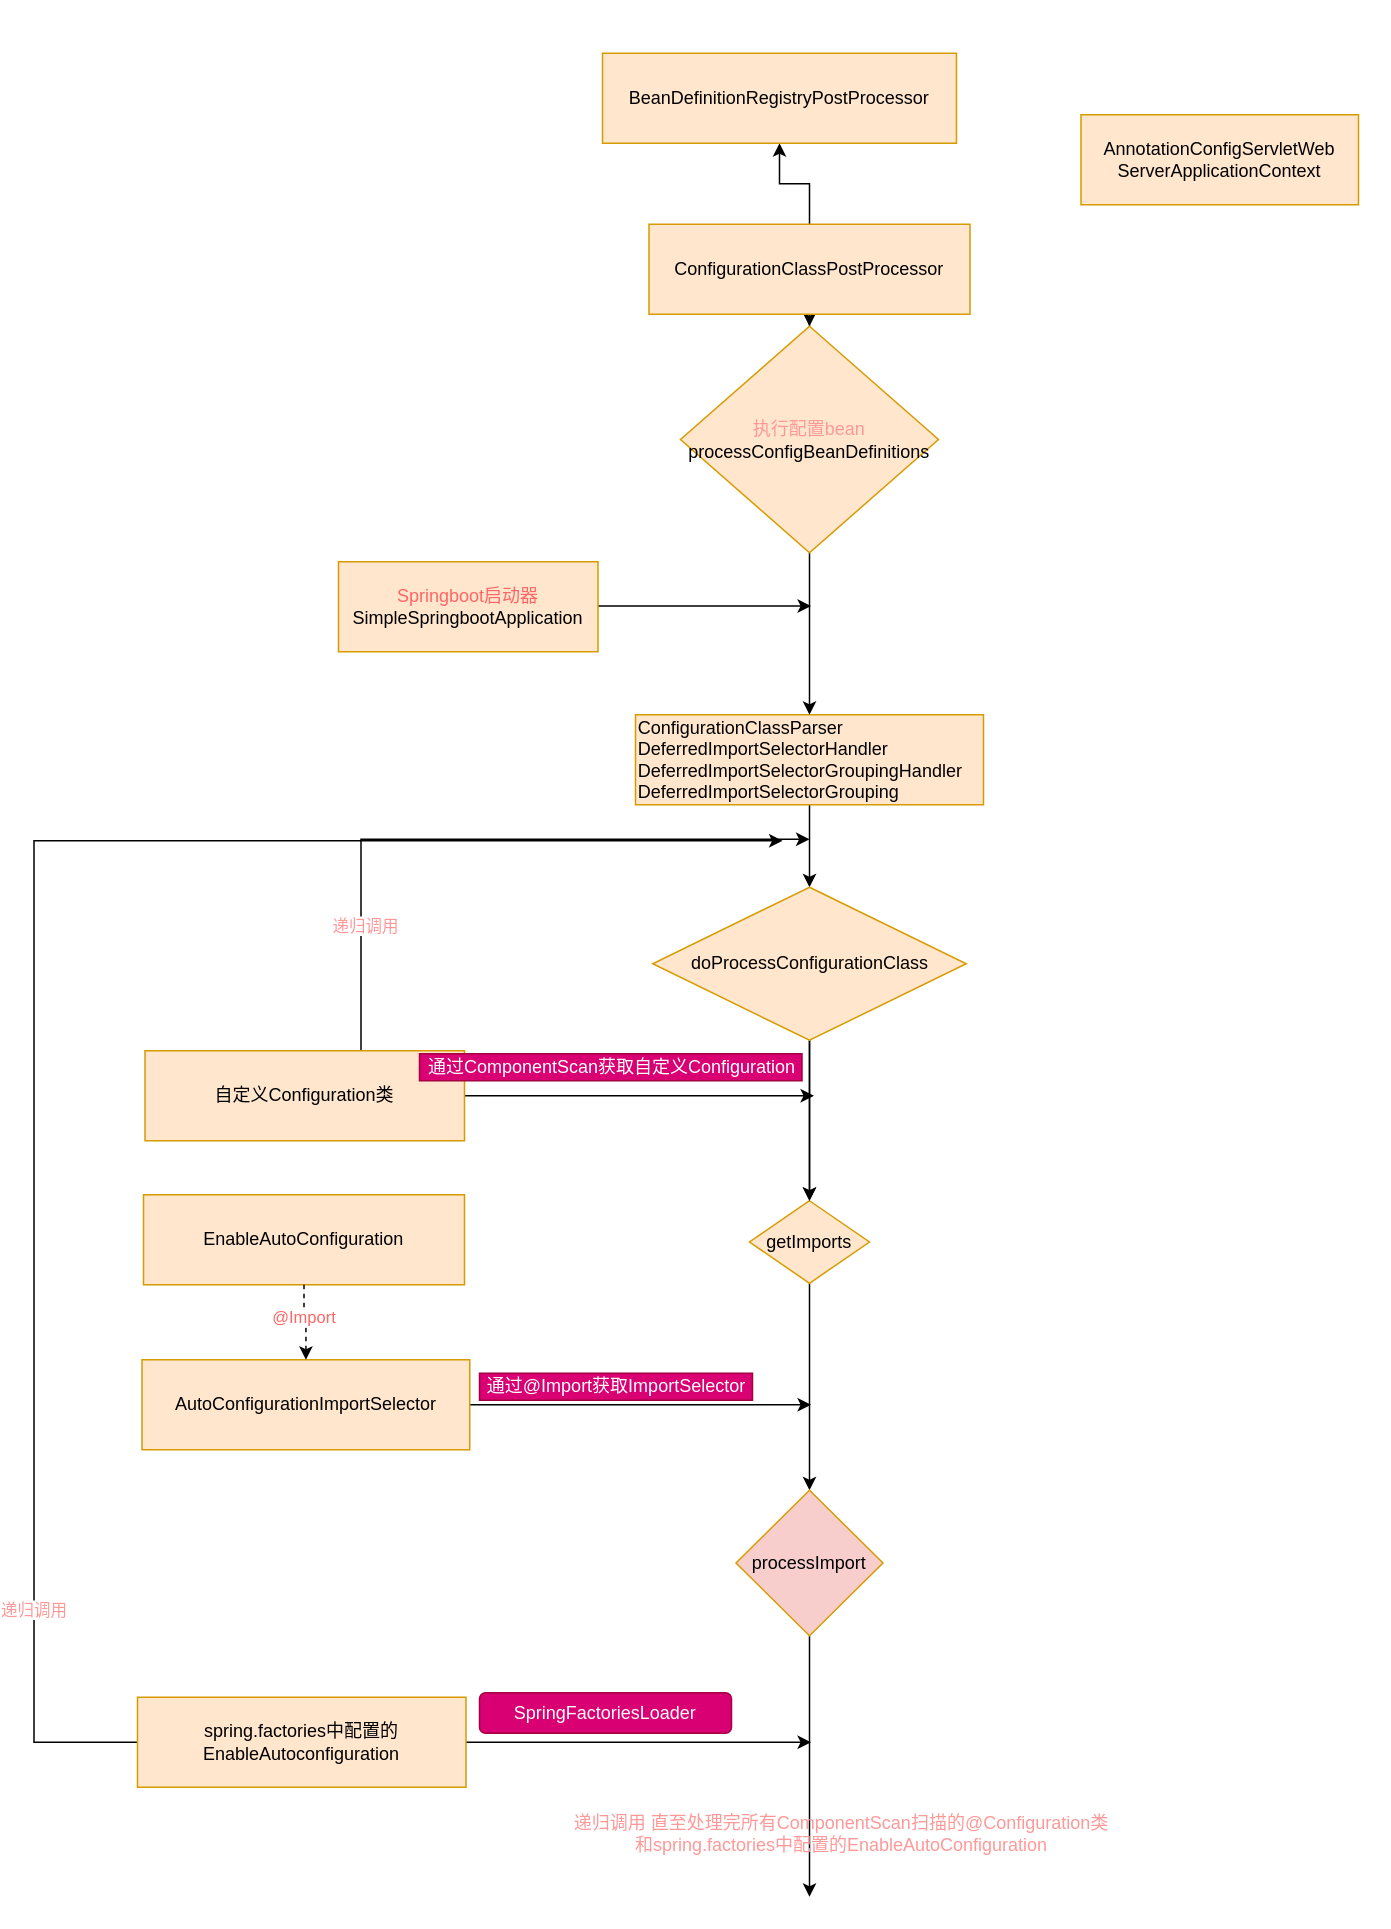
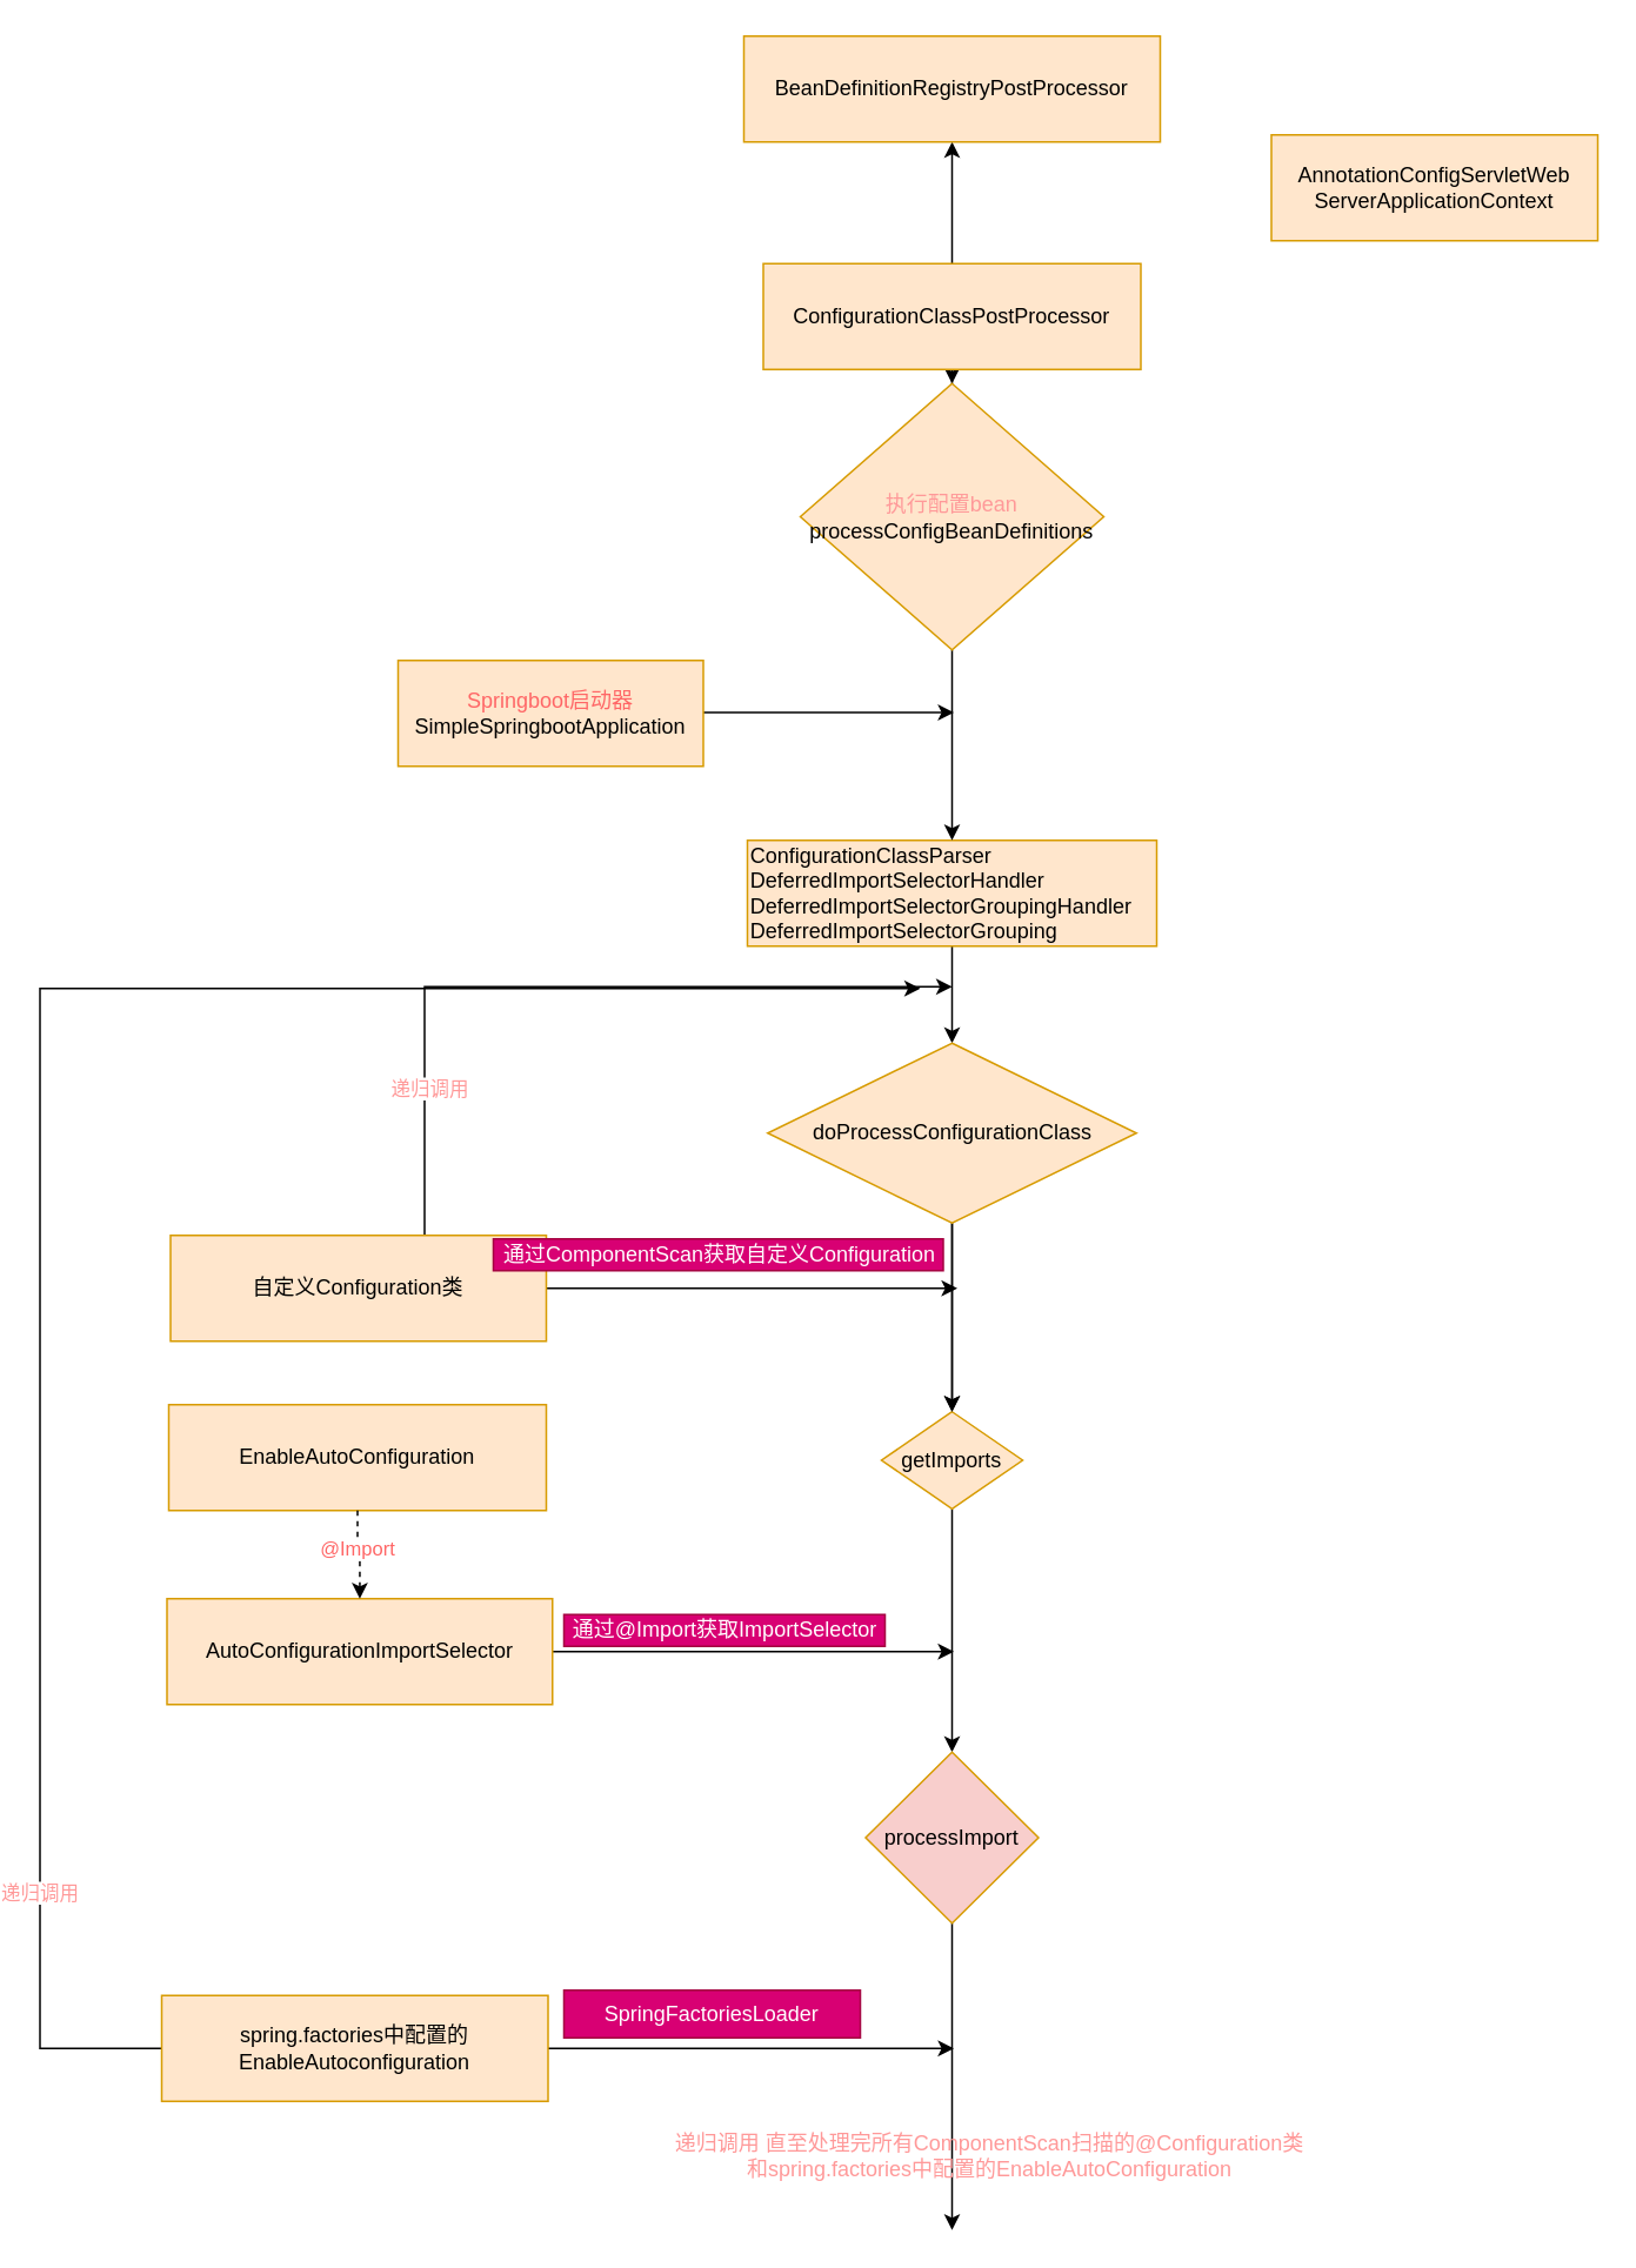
- <mxCell id="15" value="BeanDefinitionRegistryPostProcessor" style="whiteSpace=wrap;html=1;fillColor=#ffe6cc;strokeColor=#d79b00;rounded=0;" vertex="1" parent="1"><mxGeometry x="399" y="35" width="236" height="60" as="geometry" /></mxCell>
+ <mxCell id="15" value="BeanDefinitionRegistryPostProcessor" style="whiteSpace=wrap;html=1;fillColor=#ffe6cc;strokeColor=#d79b00;rounded=0;" vertex="1" parent="1"><mxGeometry x="419" y="20" width="236" height="60" as="geometry" /></mxCell>
- <mxCell id="10" value="SpringFactoriesLoader" style="whiteSpace=wrap;html=1;fillColor=#d80073;strokeColor=#A50040;fontColor=#ffffff;rounded=1;" vertex="1" parent="1"><mxGeometry x="317" y="1128" width="168" height="27" as="geometry" /></mxCell>
+ <mxCell id="10" value="SpringFactoriesLoader" style="rounded=0;whiteSpace=wrap;html=1;fillColor=#d80073;strokeColor=#A50040;fontColor=#ffffff;" vertex="1" parent="1"><mxGeometry x="317" y="1128" width="168" height="27" as="geometry" /></mxCell>
